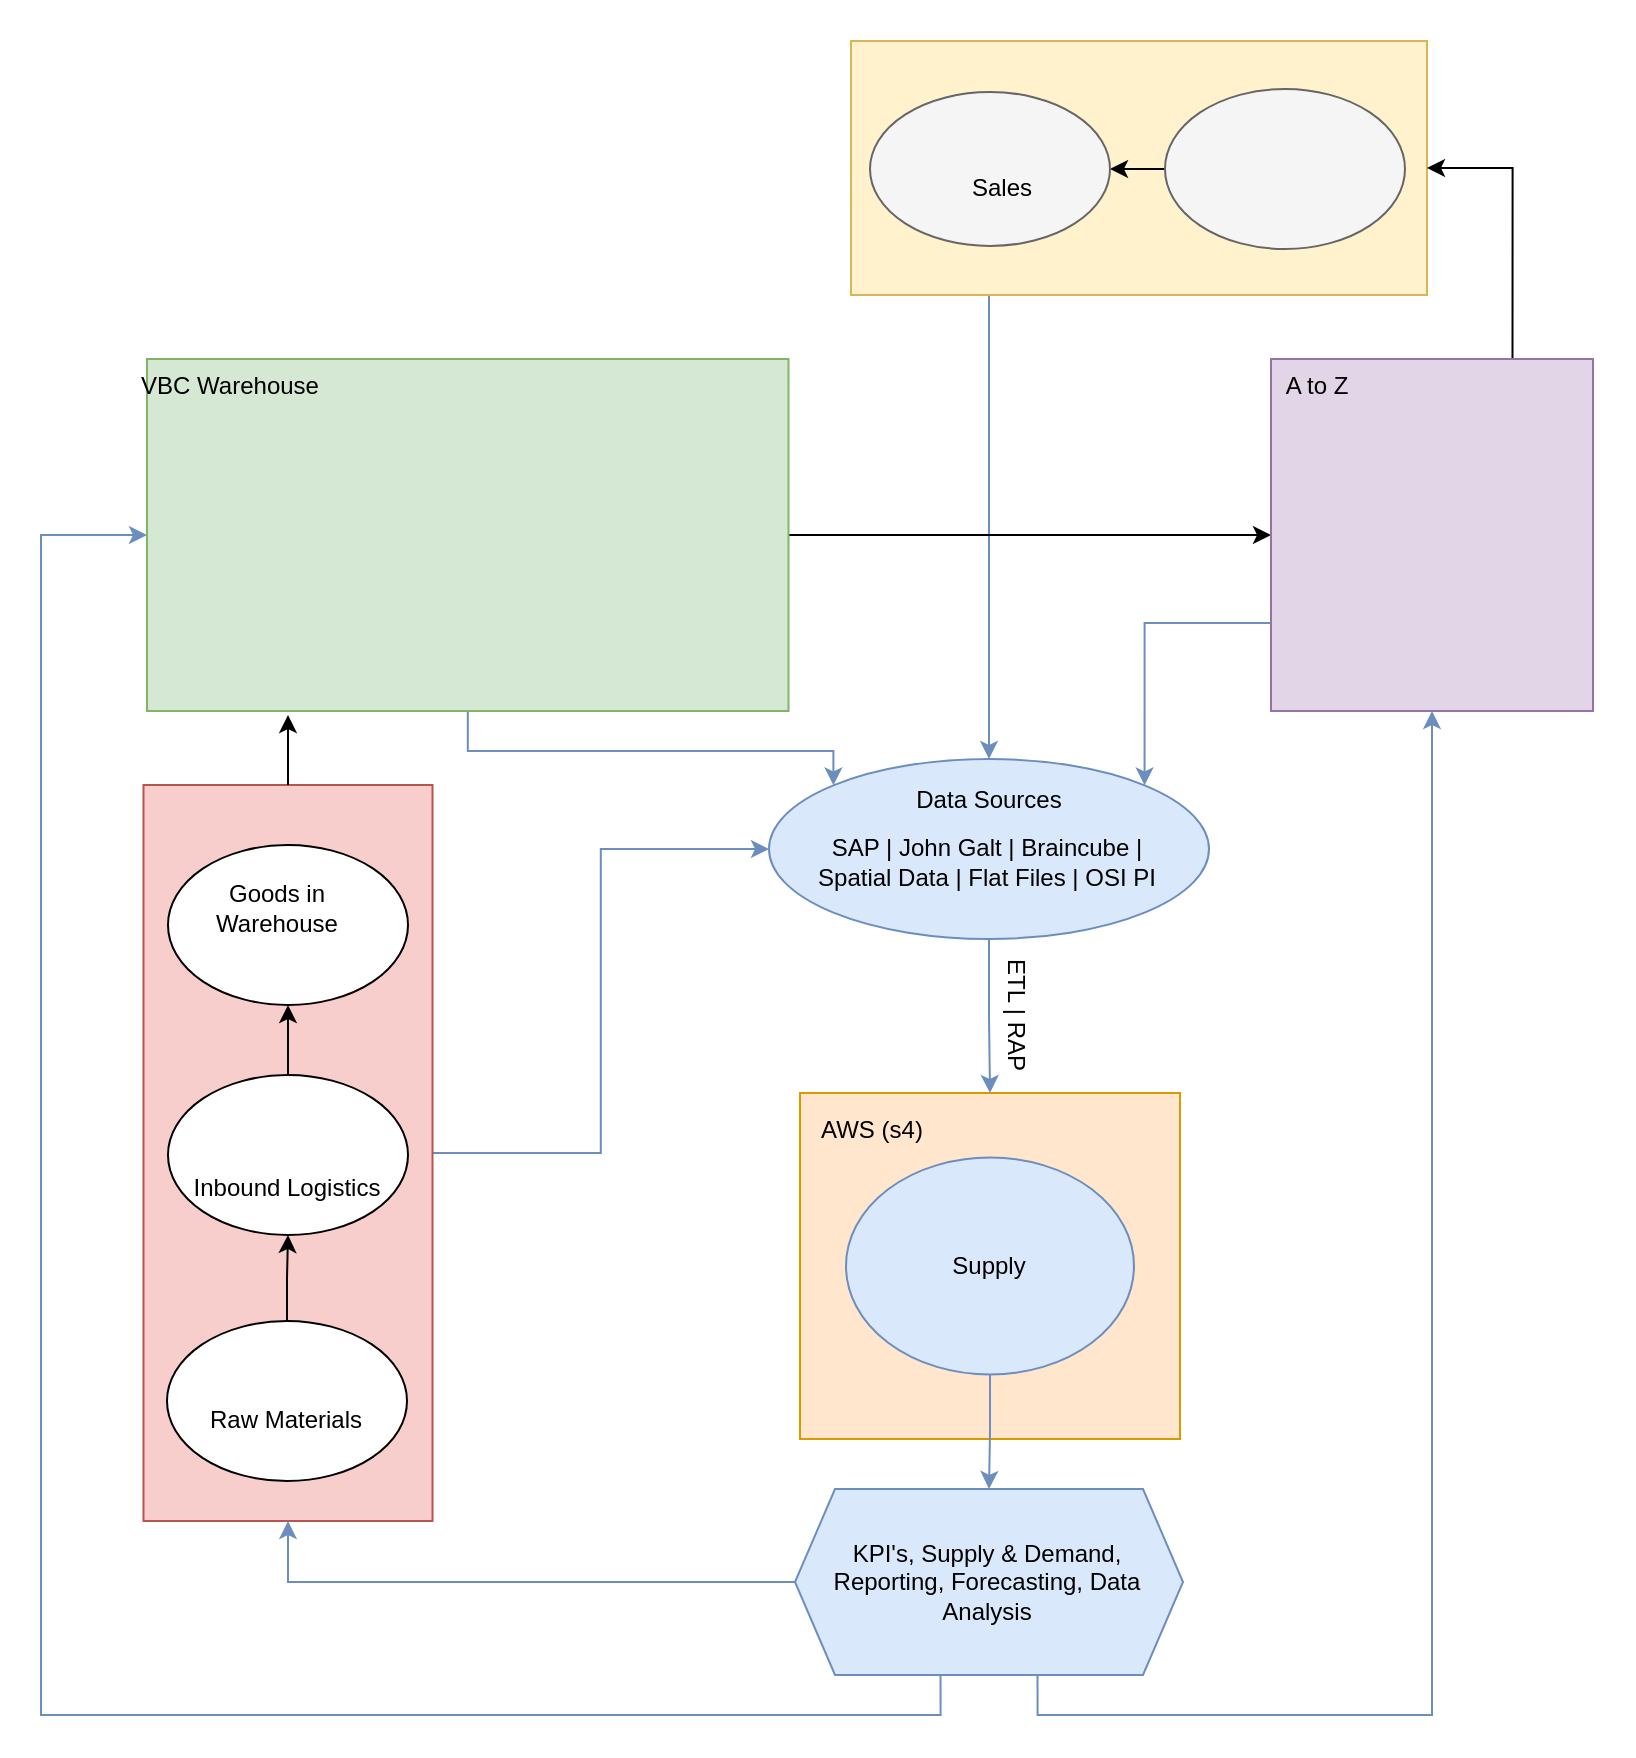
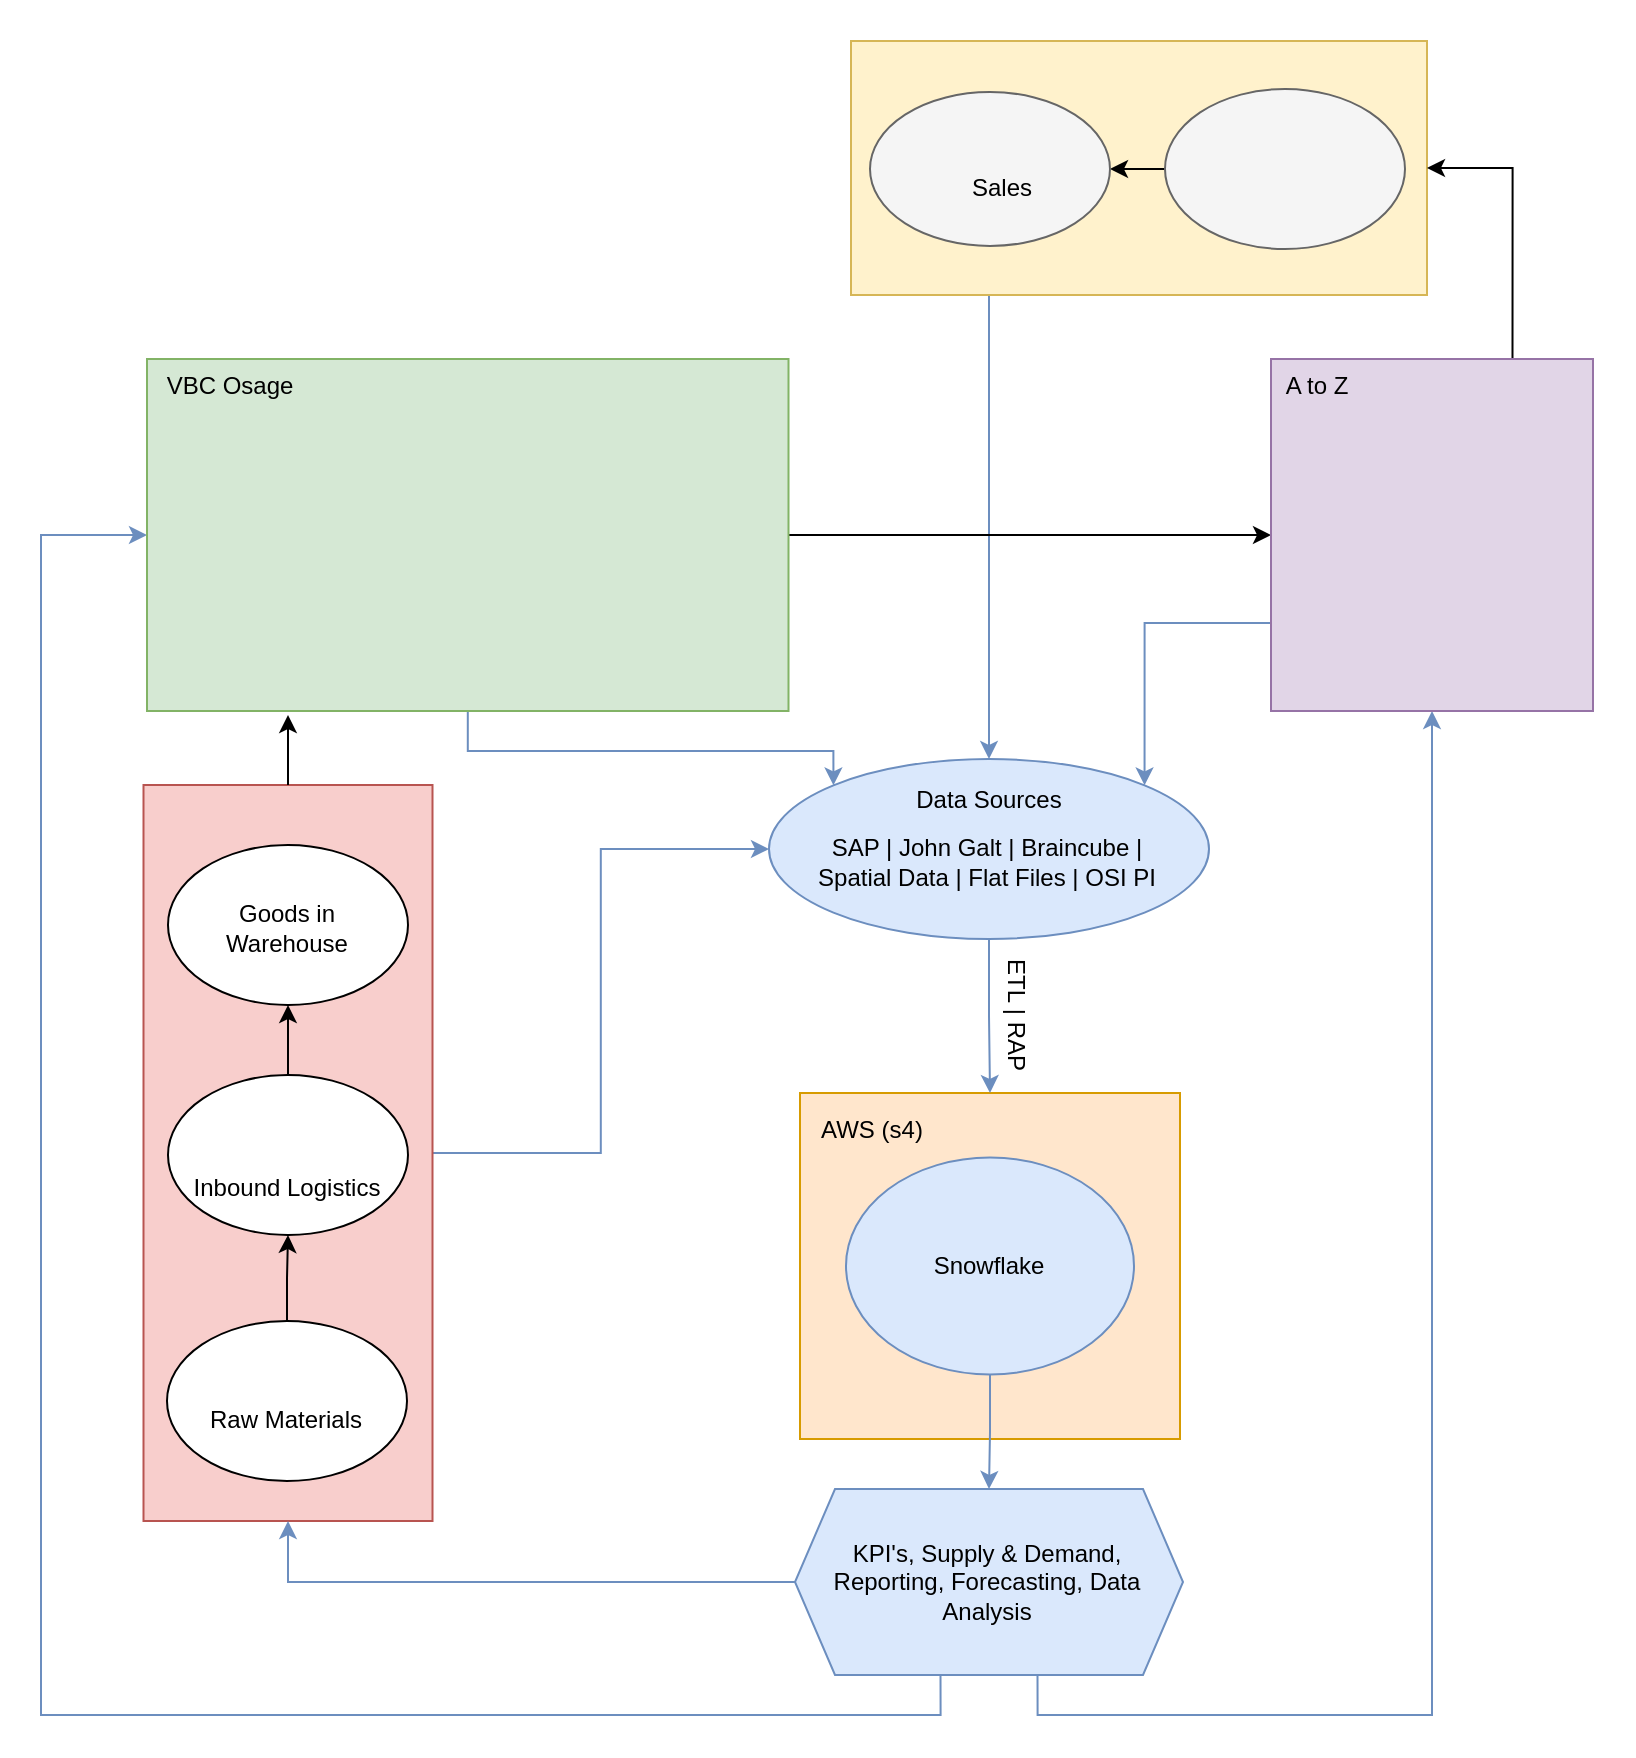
- <mxCell id="40" value="VBC Warehouse" style="text;html=1;strokeColor=none;fillColor=none;align=center;verticalAlign=middle;whiteSpace=wrap;rounded=0;" vertex="1" parent="1"><mxGeometry x="68" y="175" width="94" height="36" as="geometry" /></mxCell>
+ <mxCell id="40" value="VBC Osage" style="text;html=1;strokeColor=none;fillColor=none;align=center;verticalAlign=middle;whiteSpace=wrap;rounded=0;" vertex="1" parent="1"><mxGeometry x="68" y="175" width="94" height="36" as="geometry" /></mxCell>
- <mxCell id="31" value="Goods in Warehouse" style="text;html=1;strokeColor=none;fillColor=none;align=center;verticalAlign=middle;whiteSpace=wrap;rounded=0;" vertex="1" parent="1"><mxGeometry x="86" y="439" width="105" height="30" as="geometry" /></mxCell>
+ <mxCell id="31" value="Goods in Warehouse" style="text;html=1;strokeColor=none;fillColor=none;align=center;verticalAlign=middle;whiteSpace=wrap;rounded=0;" vertex="1" parent="1"><mxGeometry x="91" y="449" width="105" height="30" as="geometry" /></mxCell>
- <mxCell id="13" value="Supply" style="text;html=1;strokeColor=none;fillColor=none;align=center;verticalAlign=middle;whiteSpace=wrap;rounded=0;" vertex="1" parent="1"><mxGeometry x="407" y="608" width="175" height="49" as="geometry" /></mxCell>
+ <mxCell id="13" value="Snowflake" style="text;html=1;strokeColor=none;fillColor=none;align=center;verticalAlign=middle;whiteSpace=wrap;rounded=0;" vertex="1" parent="1"><mxGeometry x="407" y="608" width="175" height="49" as="geometry" /></mxCell>
